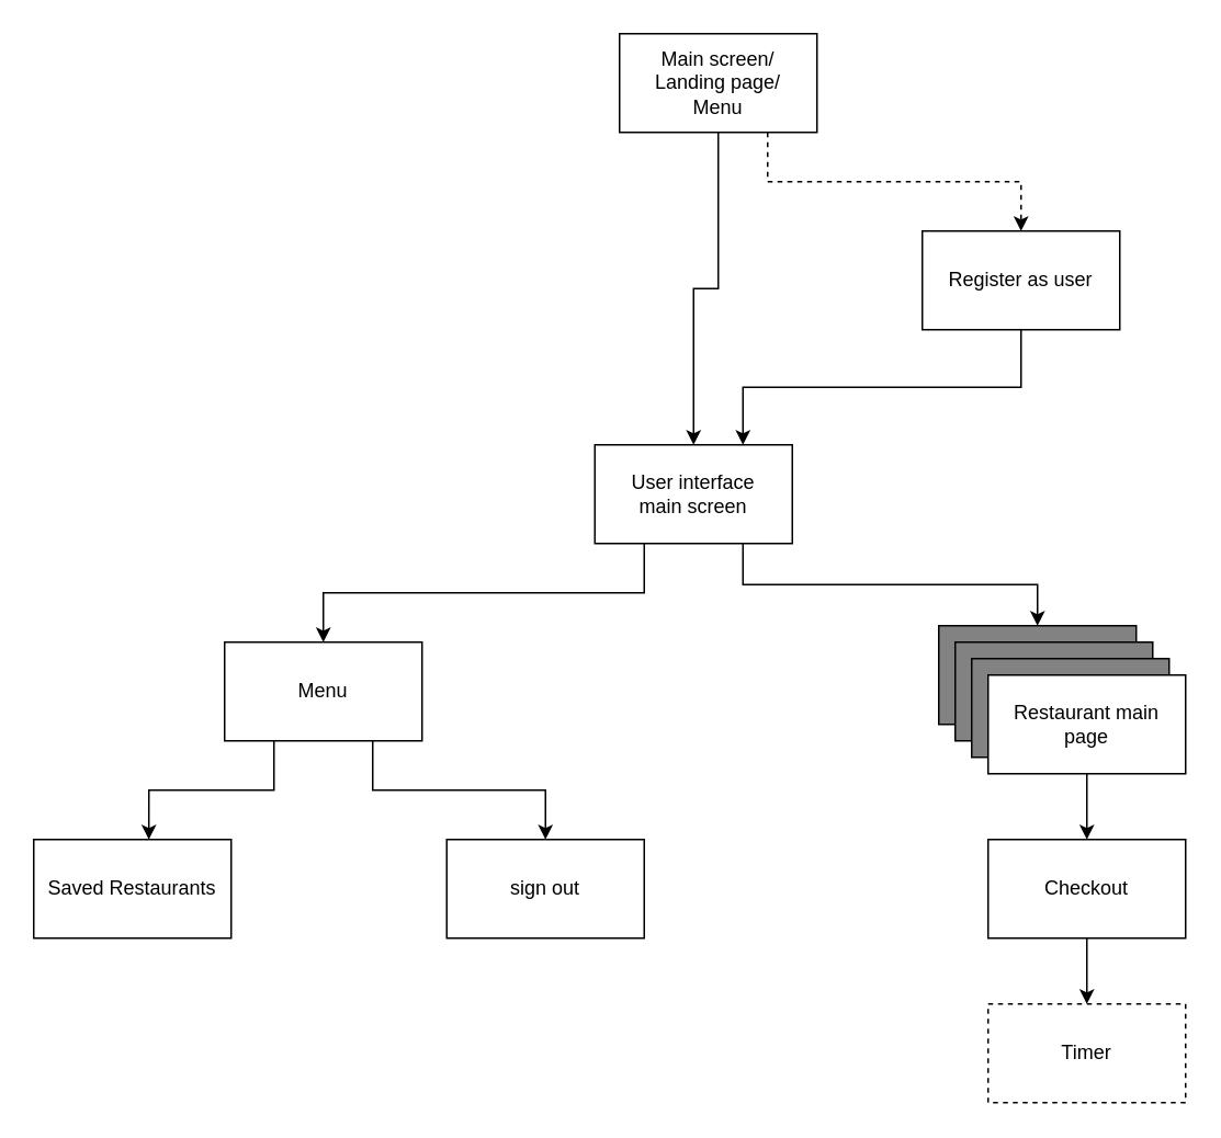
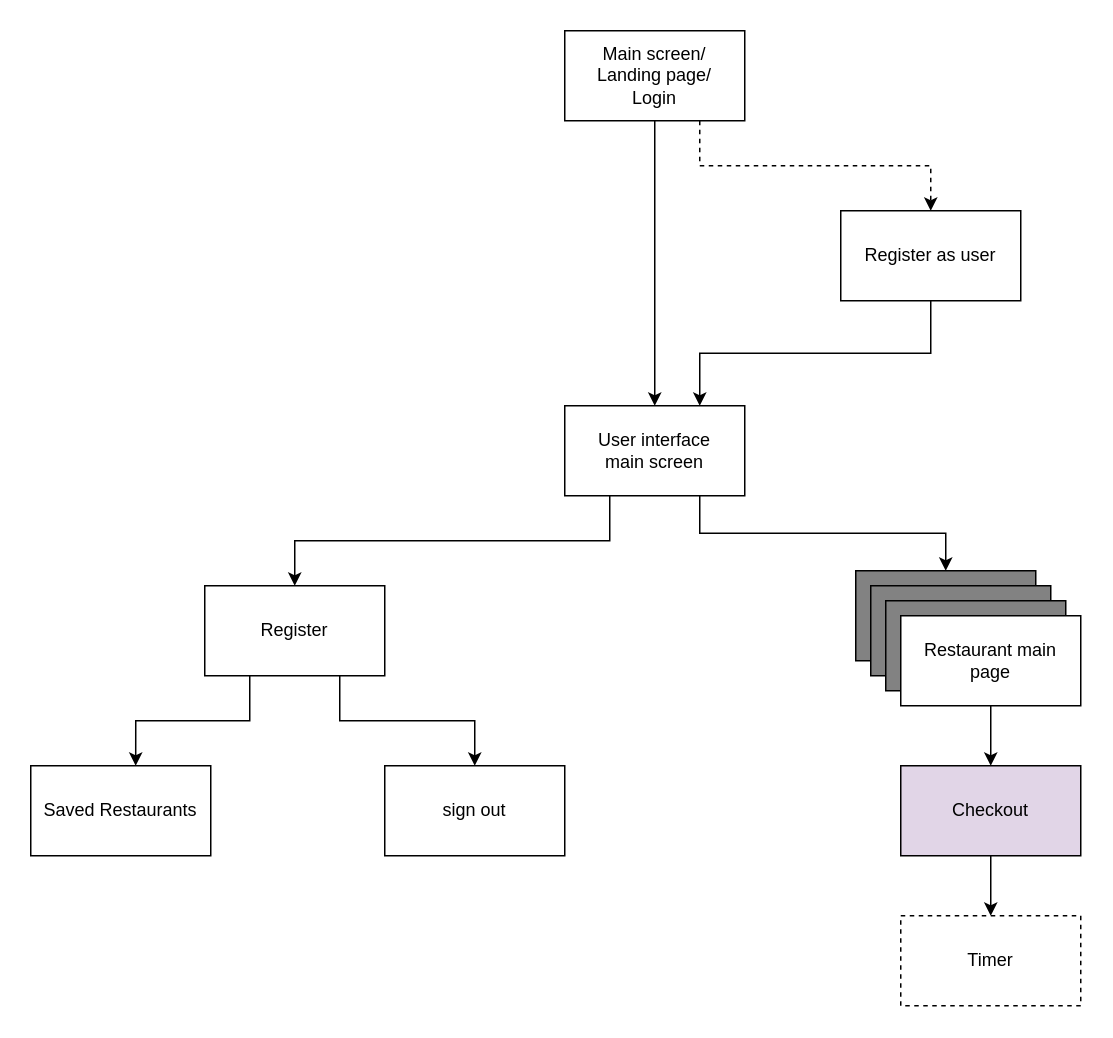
- <mxCell id="4" value="Main screen/&lt;br&gt;Landing page/&lt;br&gt;Menu" style="rounded=0;whiteSpace=wrap;html=1;" parent="1" vertex="1"><mxGeometry x="376" y="20" width="120" height="60" as="geometry" /></mxCell>
+ <mxCell id="4" value="Main screen/&lt;br&gt;Landing page/&lt;br&gt;Login" style="rounded=0;whiteSpace=wrap;html=1;" parent="1" vertex="1"><mxGeometry x="376" y="20" width="120" height="60" as="geometry" /></mxCell>
- <mxCell id="9" value="User interface&lt;br&gt;main screen" style="rounded=0;whiteSpace=wrap;html=1;" parent="1" vertex="1"><mxGeometry x="361" y="270" width="120" height="60" as="geometry" /></mxCell>
+ <mxCell id="9" value="User interface&lt;br&gt;main screen" style="rounded=0;whiteSpace=wrap;html=1;" parent="1" vertex="1"><mxGeometry x="376" y="270" width="120" height="60" as="geometry" /></mxCell>
- <mxCell id="12" value="Menu" style="rounded=0;whiteSpace=wrap;html=1;" parent="1" vertex="1"><mxGeometry x="136" y="390" width="120" height="60" as="geometry" /></mxCell>
+ <mxCell id="12" value="Register" style="rounded=0;whiteSpace=wrap;html=1;" parent="1" vertex="1"><mxGeometry x="136" y="390" width="120" height="60" as="geometry" /></mxCell>
- <mxCell id="14" value="sign out" style="rounded=0;whiteSpace=wrap;html=1;" parent="1" vertex="1"><mxGeometry x="271" y="510" width="120" height="60" as="geometry" /></mxCell>
+ <mxCell id="14" value="sign out" style="rounded=0;whiteSpace=wrap;html=1;" parent="1" vertex="1"><mxGeometry x="256" y="510" width="120" height="60" as="geometry" /></mxCell>
- <mxCell id="21" value="Checkout" style="rounded=0;whiteSpace=wrap;html=1;labelBackgroundColor=none;fillColor=#FFFFFF;" parent="1" vertex="1"><mxGeometry x="600" y="510" width="120" height="60" as="geometry" /></mxCell>
+ <mxCell id="21" value="Checkout" style="rounded=0;whiteSpace=wrap;html=1;labelBackgroundColor=none;fillColor=#e1d5e7;" parent="1" vertex="1"><mxGeometry x="600" y="510" width="120" height="60" as="geometry" /></mxCell>
